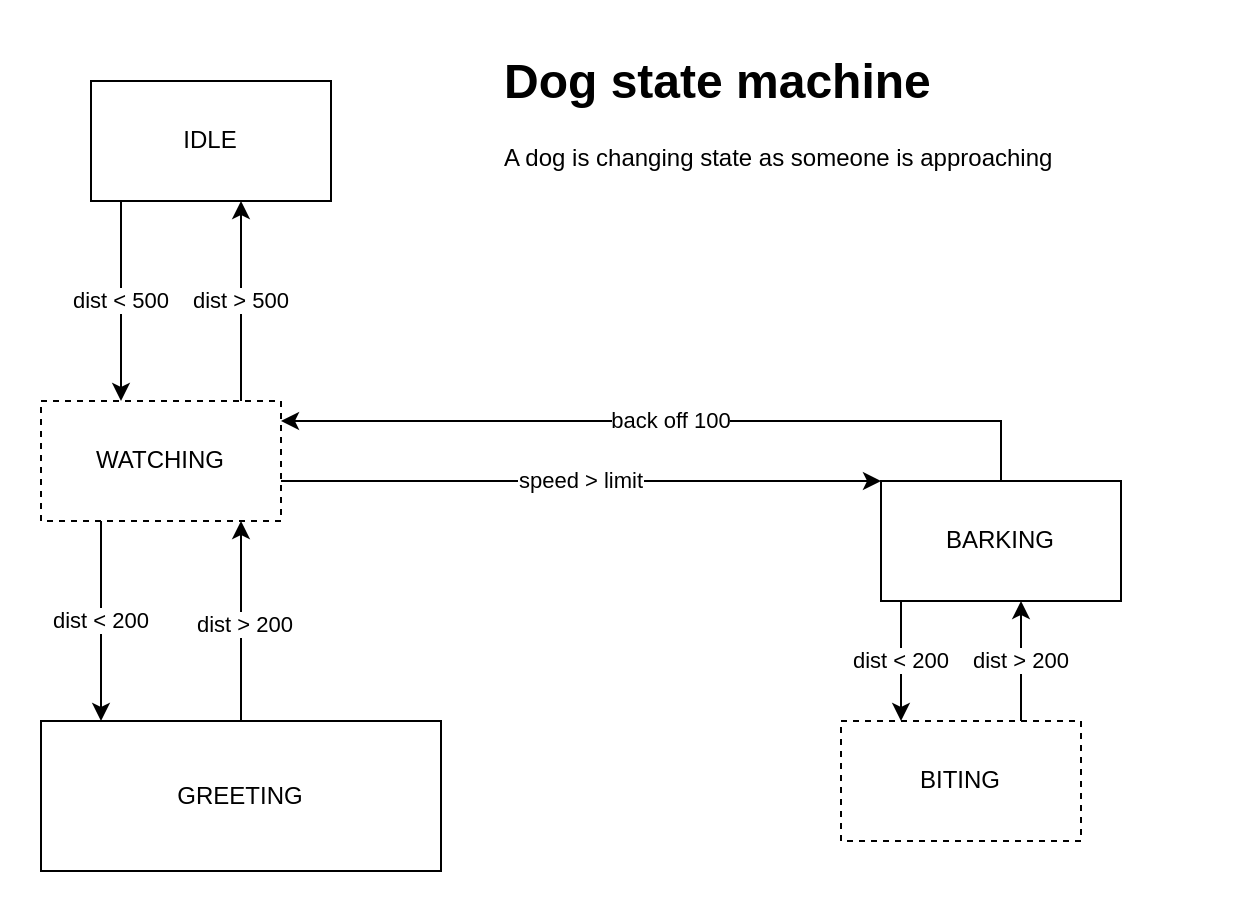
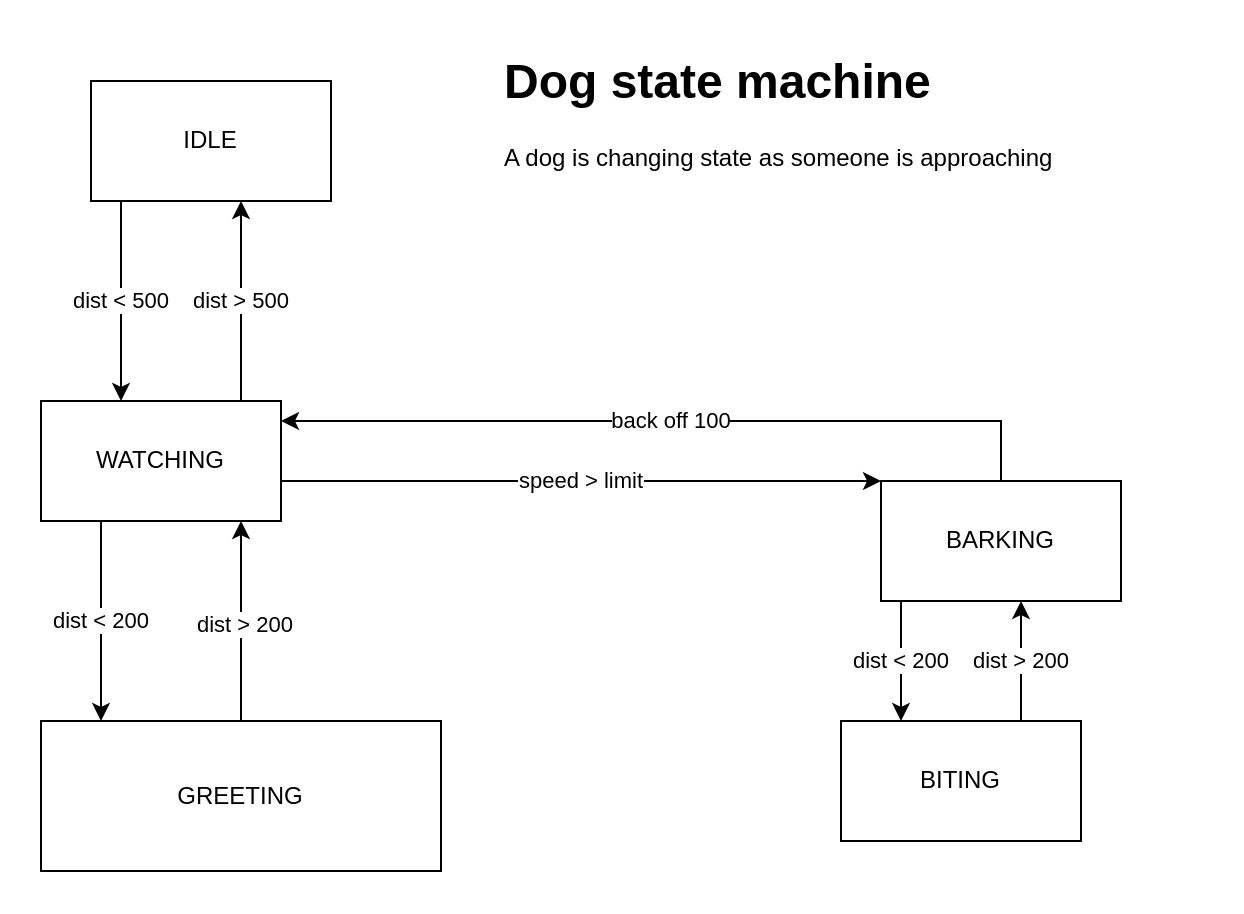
- <mxCell id="6" value="WATCHING" style="rounded=0;whiteSpace=wrap;html=1;dashed=1;" vertex="1" parent="1"><mxGeometry x="20" y="200" width="120" height="60" as="geometry" /></mxCell>
+ <mxCell id="6" value="WATCHING" style="rounded=0;whiteSpace=wrap;html=1;" vertex="1" parent="1"><mxGeometry x="20" y="200" width="120" height="60" as="geometry" /></mxCell>
- <mxCell id="11" value="BITING" style="rounded=0;whiteSpace=wrap;html=1;dashed=1;" vertex="1" parent="1"><mxGeometry x="420" y="360" width="120" height="60" as="geometry" /></mxCell>
+ <mxCell id="11" value="BITING" style="rounded=0;whiteSpace=wrap;html=1;" vertex="1" parent="1"><mxGeometry x="420" y="360" width="120" height="60" as="geometry" /></mxCell>
